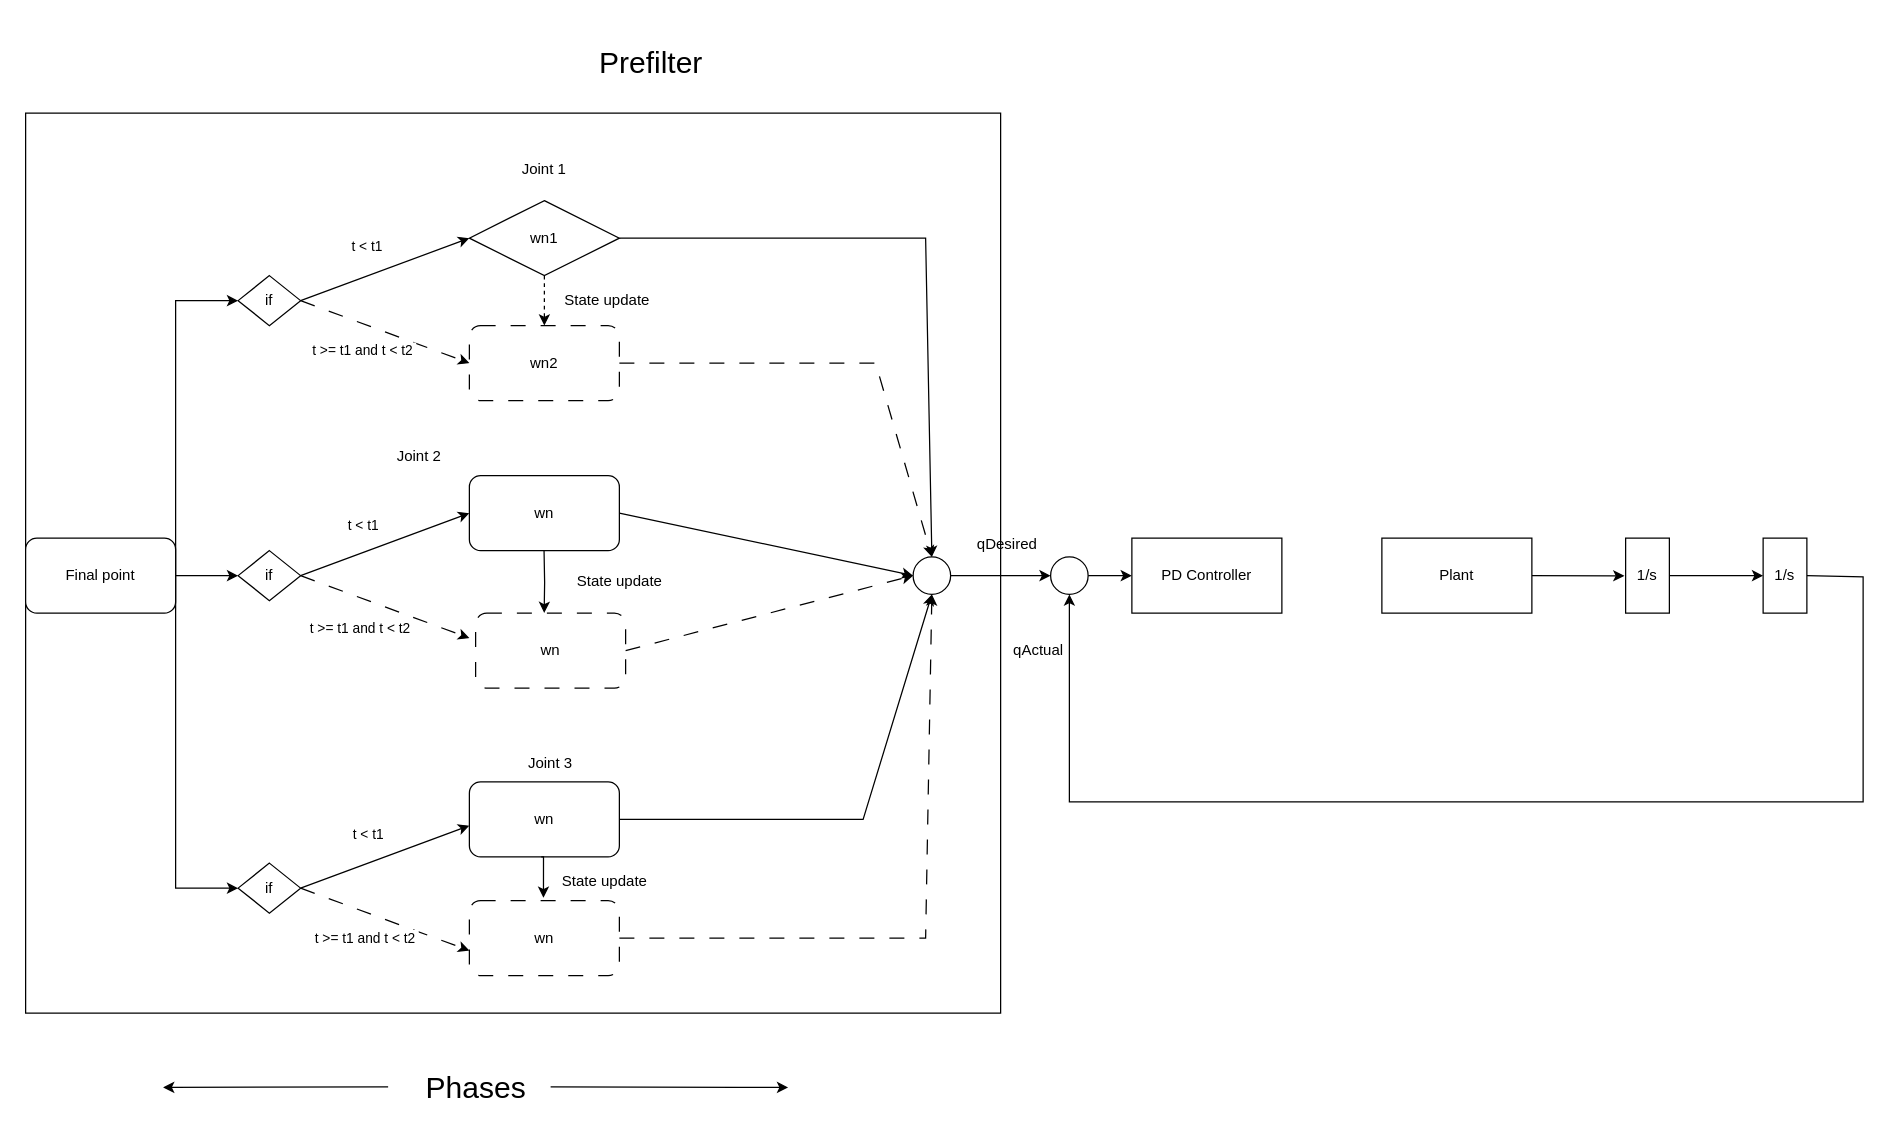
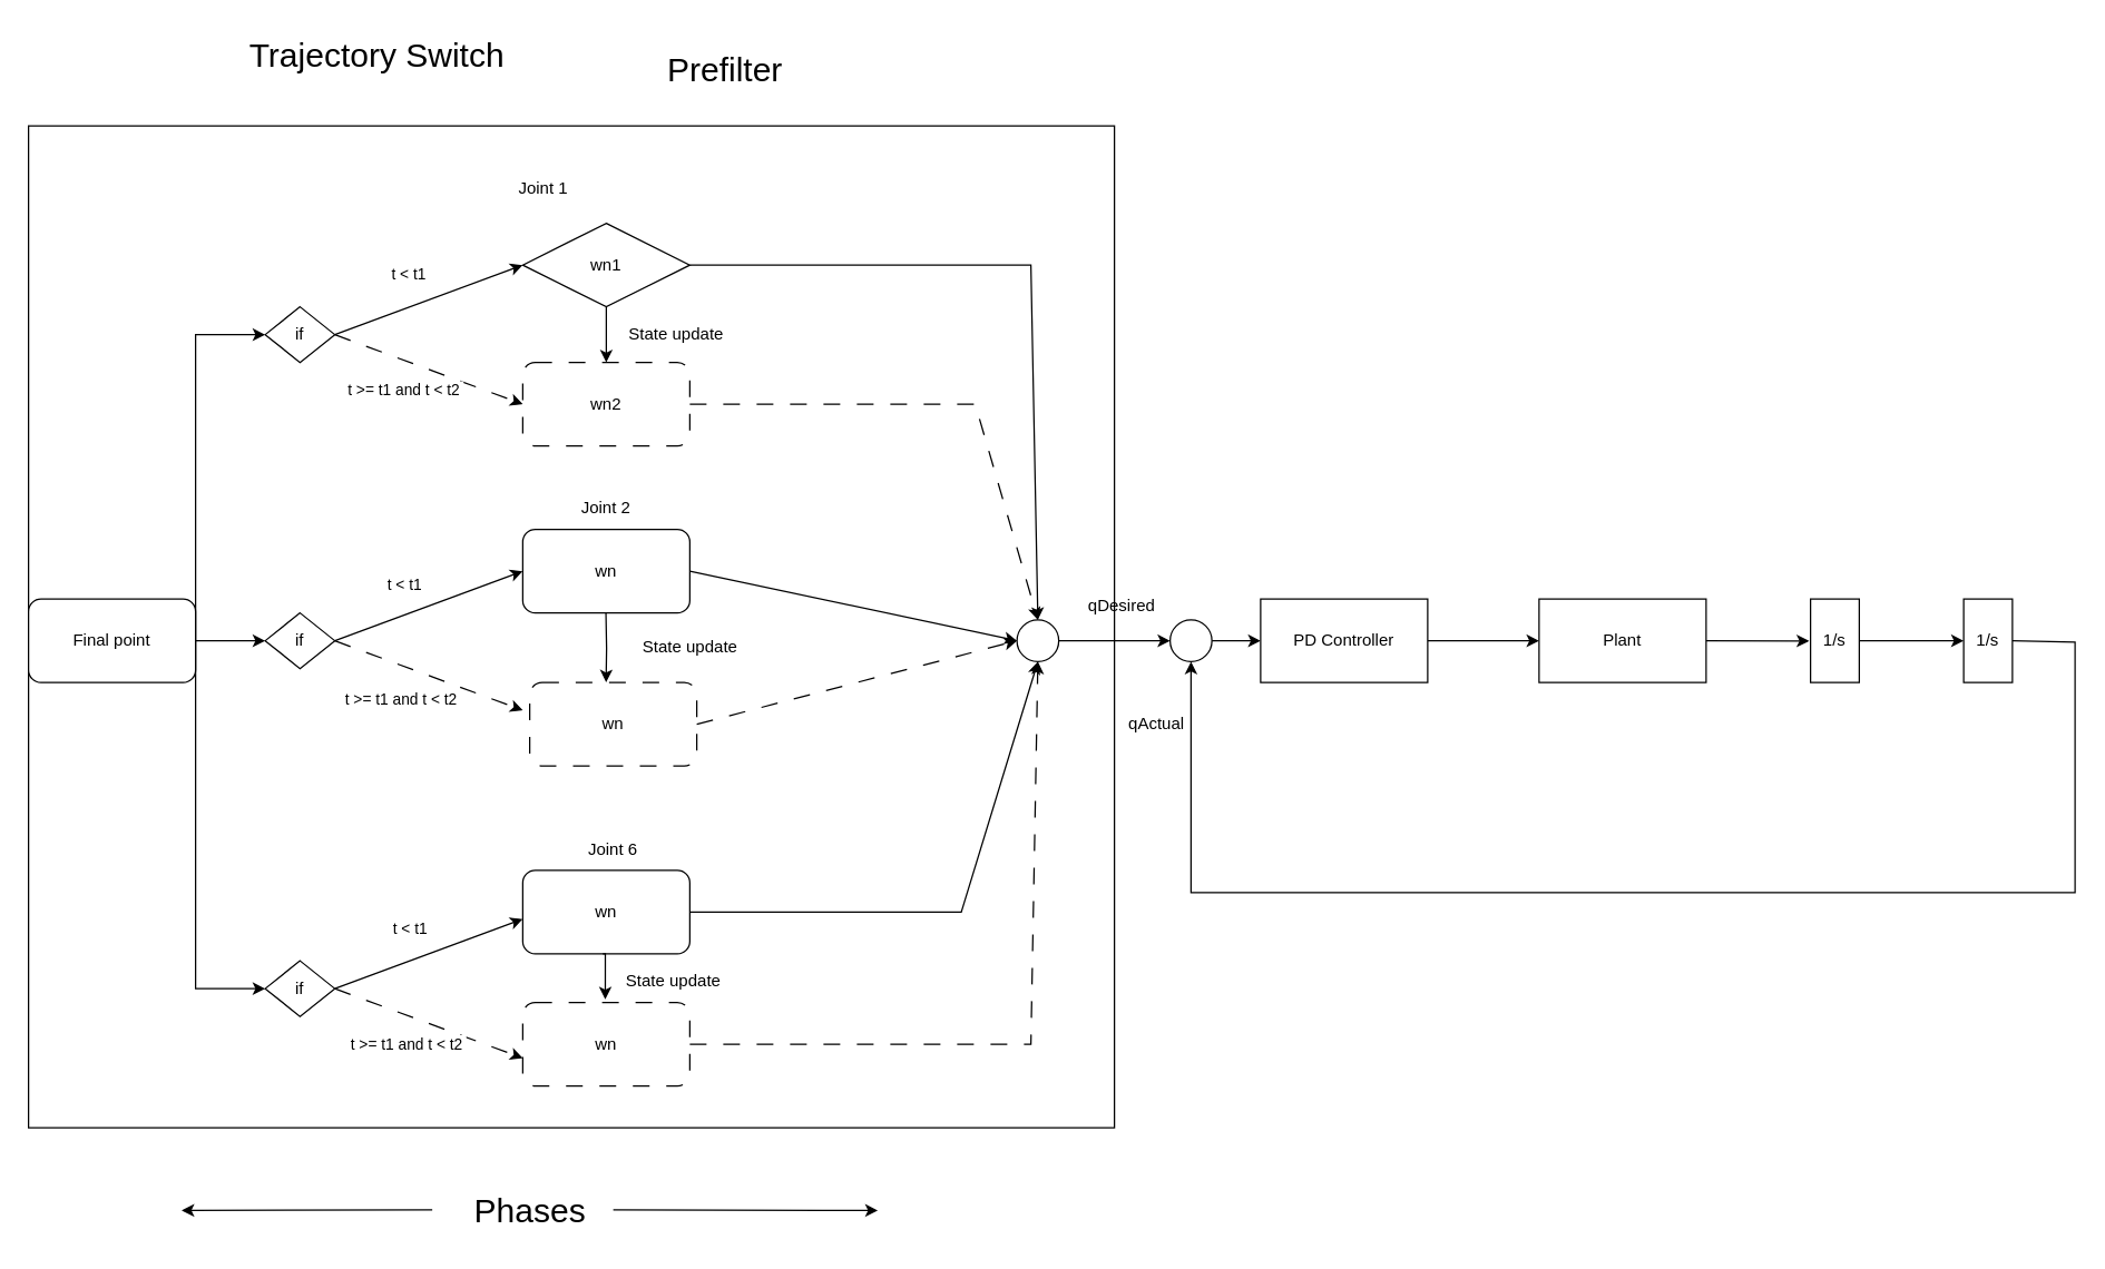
+ <mxCell id="4" value="&lt;font style=&quot;font-size: 24px;&quot;&gt;Trajectory Switch&lt;/font&gt;" style="text;html=1;align=center;verticalAlign=middle;resizable=0;points=[];autosize=1;strokeColor=none;fillColor=none;shadow=0;" parent="1" vertex="1"><mxGeometry x="165" y="20" width="210" height="40" as="geometry" /></mxCell>
- <mxCell id="11" value="Joint 1" style="text;html=1;align=center;verticalAlign=middle;whiteSpace=wrap;rounded=0;shadow=0;" parent="1" vertex="1"><mxGeometry x="405" y="120" width="60" height="30" as="geometry" /></mxCell>
+ <mxCell id="11" value="Joint 1" style="text;html=1;align=center;verticalAlign=middle;whiteSpace=wrap;rounded=0;shadow=0;" parent="1" vertex="1"><mxGeometry x="360" y="120" width="60" height="30" as="geometry" /></mxCell>
- <mxCell id="9" style="edgeStyle=orthogonalEdgeStyle;rounded=0;orthogonalLoop=1;jettySize=auto;html=1;exitX=0.5;exitY=1;exitDx=0;exitDy=0;dashed=1;" edge="1" parent="1" source="10" target="34"><mxGeometry relative="1" as="geometry" /></mxCell>
+ <mxCell id="9" style="edgeStyle=orthogonalEdgeStyle;rounded=0;orthogonalLoop=1;jettySize=auto;html=1;exitX=0.5;exitY=1;exitDx=0;exitDy=0;" edge="1" parent="1" source="10" target="34"><mxGeometry relative="1" as="geometry" /></mxCell>
- <mxCell id="14" value="Joint 2" style="text;html=1;align=center;verticalAlign=middle;whiteSpace=wrap;rounded=0;shadow=0;" parent="1" vertex="1"><mxGeometry x="305" y="350" width="60" height="30" as="geometry" /></mxCell>
+ <mxCell id="14" value="Joint 2" style="text;html=1;align=center;verticalAlign=middle;whiteSpace=wrap;rounded=0;shadow=0;" parent="1" vertex="1"><mxGeometry x="405" y="350" width="60" height="30" as="geometry" /></mxCell>
+ <mxCell id="25" value="" style="edgeStyle=none;rounded=0;orthogonalLoop=1;jettySize=auto;html=1;" parent="1" source="26" target="28" edge="1"><mxGeometry relative="1" as="geometry" /></mxCell>
- <mxCell id="17" value="Joint 3" style="text;html=1;align=center;verticalAlign=middle;whiteSpace=wrap;rounded=0;shadow=0;" parent="1" vertex="1"><mxGeometry x="410" y="595" width="60" height="30" as="geometry" /></mxCell>
+ <mxCell id="17" value="Joint 6" style="text;html=1;align=center;verticalAlign=middle;whiteSpace=wrap;rounded=0;shadow=0;" parent="1" vertex="1"><mxGeometry x="410" y="595" width="60" height="30" as="geometry" /></mxCell>
